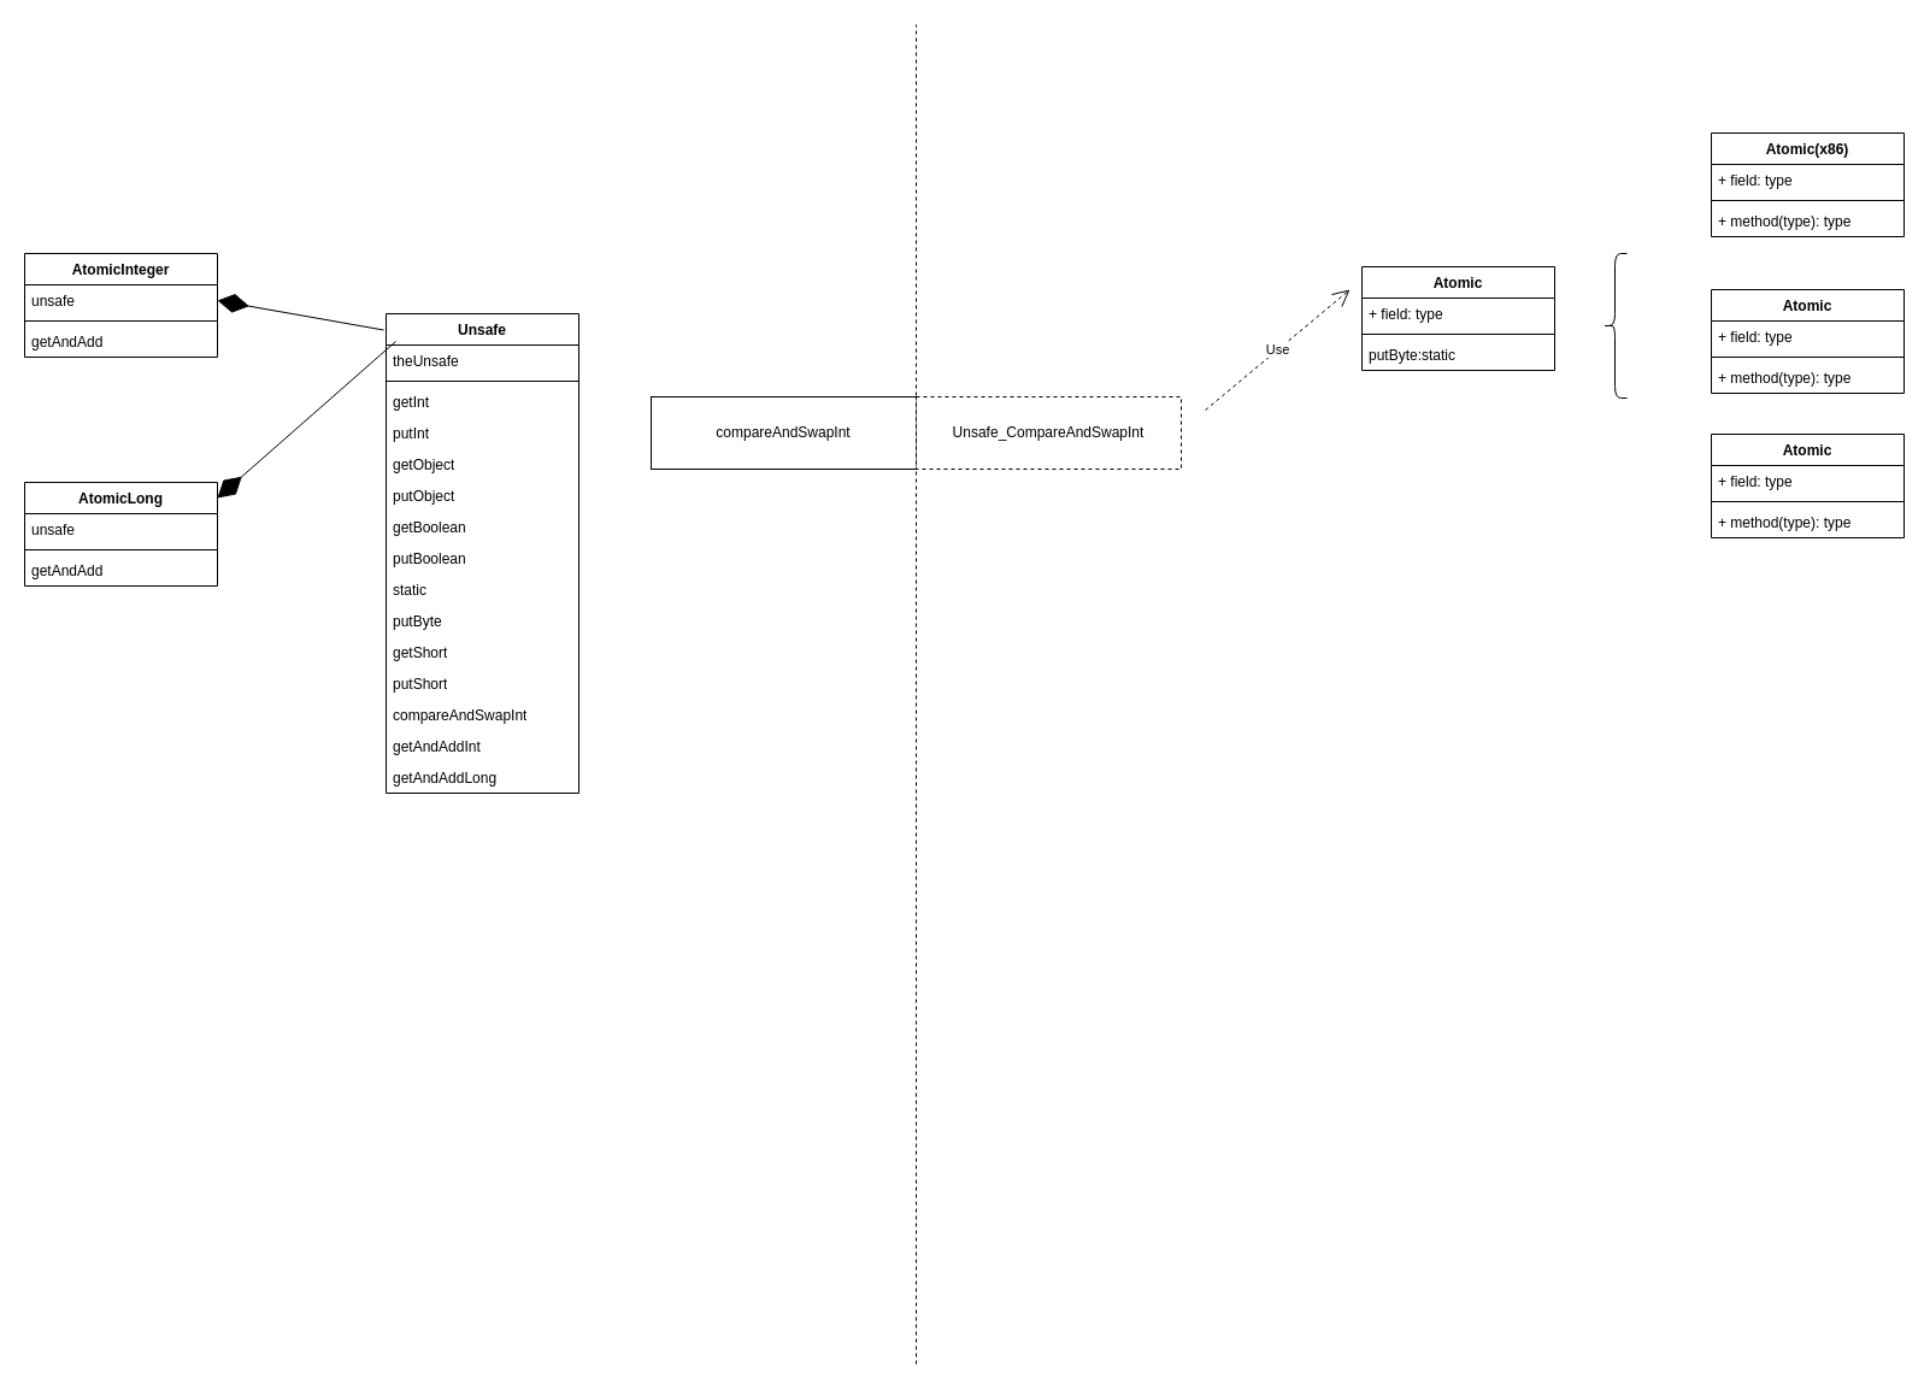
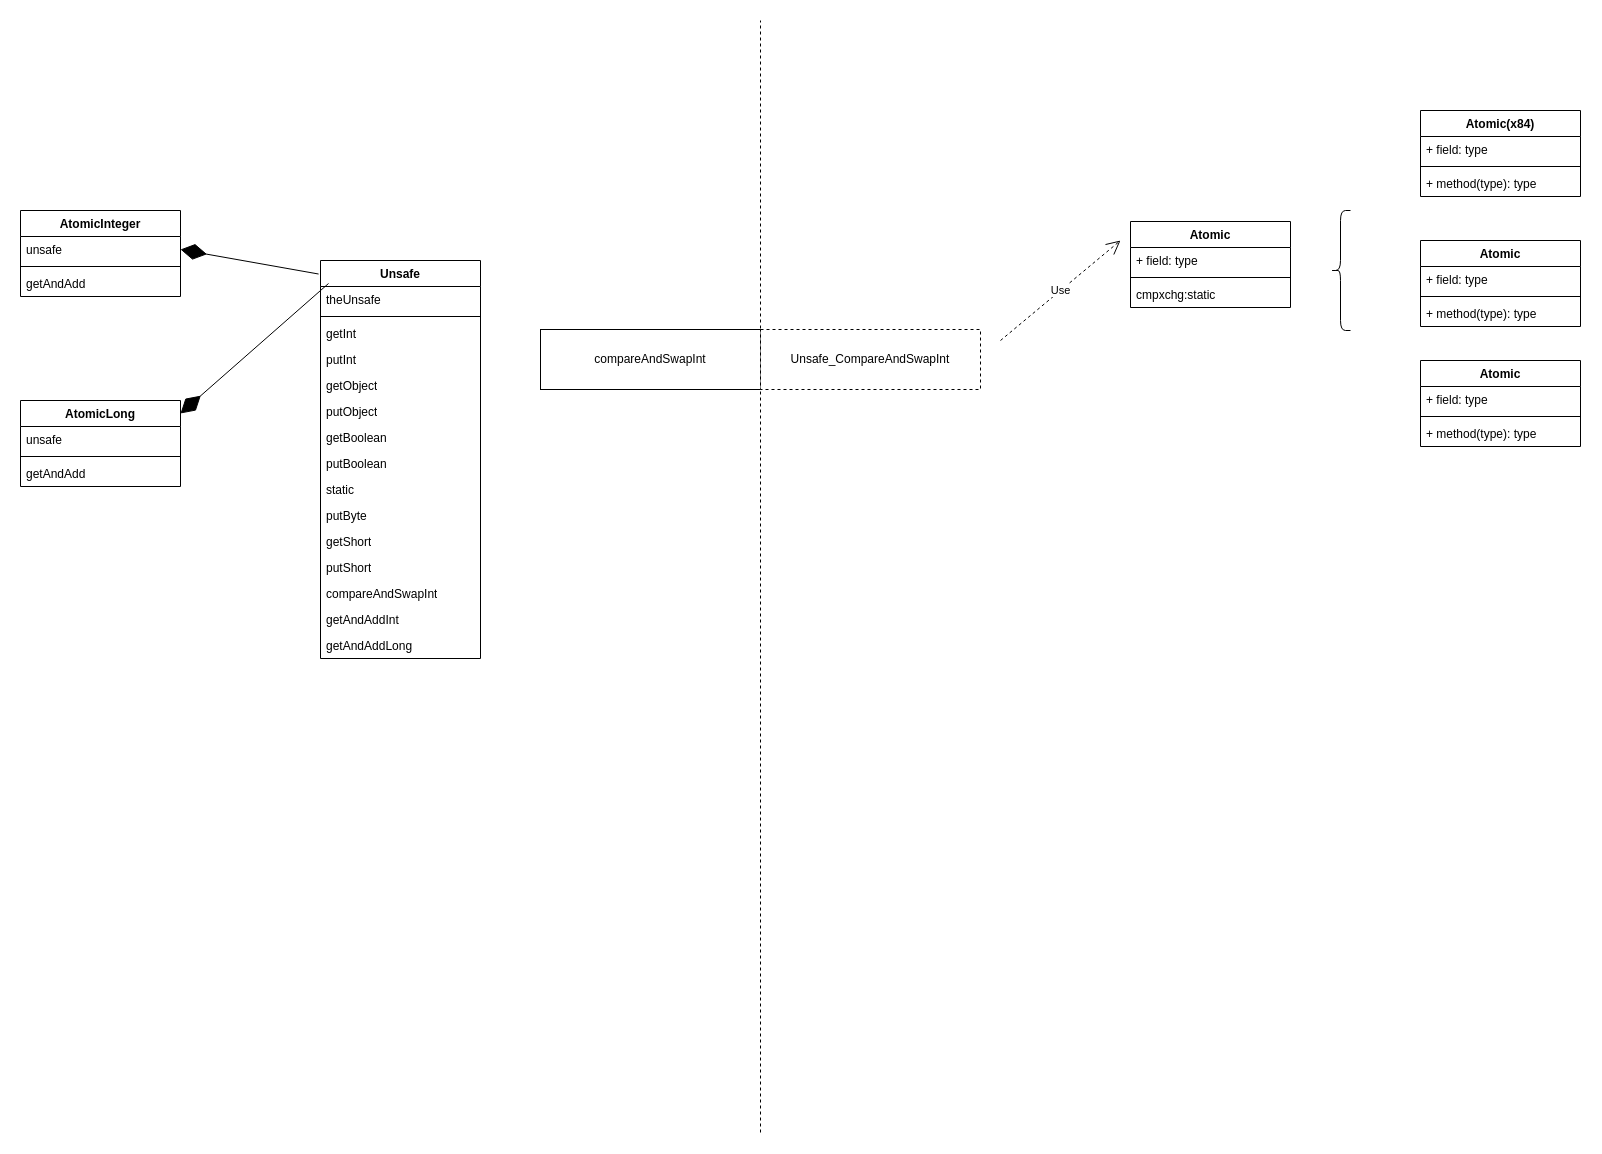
- <mxCell id="30" value="Atomic(x86)" style="swimlane;fontStyle=1;align=center;verticalAlign=top;childLayout=stackLayout;horizontal=1;startSize=26;horizontalStack=0;resizeParent=1;resizeParentMax=0;resizeLast=0;collapsible=1;marginBottom=0;whiteSpace=wrap;html=1;" vertex="1" parent="1"><mxGeometry x="1420" y="110" width="160" height="86" as="geometry" /></mxCell>
+ <mxCell id="30" value="Atomic(x84)" style="swimlane;fontStyle=1;align=center;verticalAlign=top;childLayout=stackLayout;horizontal=1;startSize=26;horizontalStack=0;resizeParent=1;resizeParentMax=0;resizeLast=0;collapsible=1;marginBottom=0;whiteSpace=wrap;html=1;" vertex="1" parent="1"><mxGeometry x="1420" y="110" width="160" height="86" as="geometry" /></mxCell>
- <mxCell id="29" value="putByte:static" style="text;strokeColor=none;fillColor=none;align=left;verticalAlign=top;spacingLeft=4;spacingRight=4;overflow=hidden;rotatable=0;points=[[0,0.5],[1,0.5]];portConstraint=eastwest;whiteSpace=wrap;" vertex="1" parent="26"><mxGeometry y="60" width="160" height="26" as="geometry" /></mxCell>
+ <mxCell id="29" value="cmpxchg:static" style="text;strokeColor=none;fillColor=none;align=left;verticalAlign=top;spacingLeft=4;spacingRight=4;overflow=hidden;rotatable=0;points=[[0,0.5],[1,0.5]];portConstraint=eastwest;whiteSpace=wrap;" vertex="1" parent="26"><mxGeometry y="60" width="160" height="26" as="geometry" /></mxCell>
